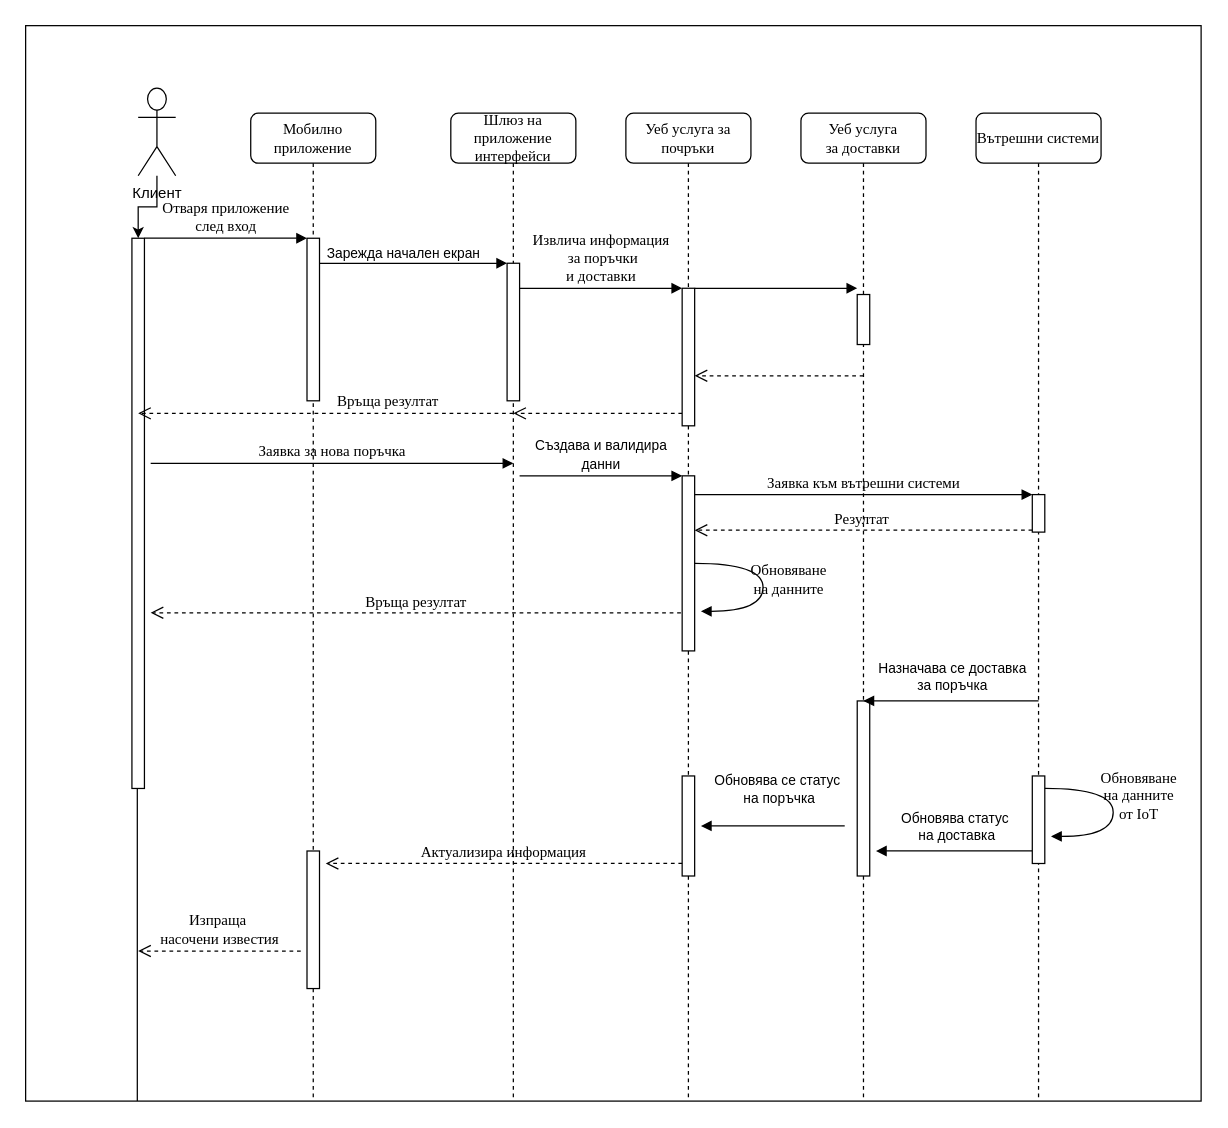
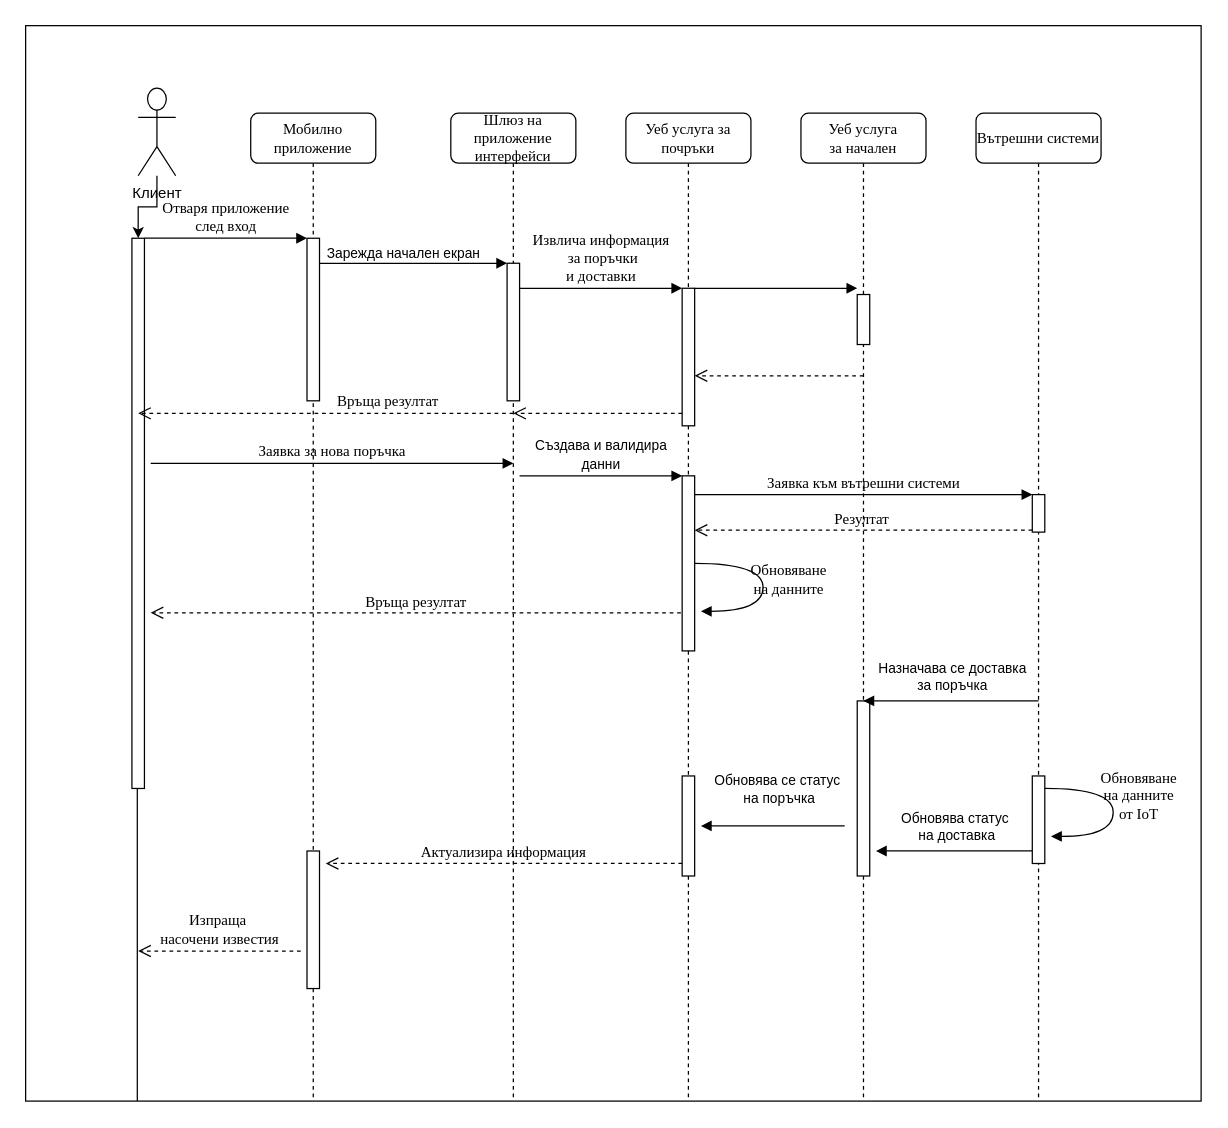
- <mxCell id="14" value="Уеб услуга&lt;div&gt;за&amp;nbsp;доставки&lt;/div&gt;" style="shape=umlLifeline;perimeter=lifelinePerimeter;whiteSpace=wrap;html=1;container=1;collapsible=0;recursiveResize=0;outlineConnect=0;rounded=1;shadow=0;comic=0;labelBackgroundColor=none;strokeWidth=1;fontFamily=Verdana;fontSize=12;align=center;" parent="1" vertex="1"><mxGeometry x="640" y="90" width="100" height="790" as="geometry" /></mxCell>
+ <mxCell id="14" value="Уеб услуга&lt;div&gt;за&amp;nbsp;начален&lt;/div&gt;" style="shape=umlLifeline;perimeter=lifelinePerimeter;whiteSpace=wrap;html=1;container=1;collapsible=0;recursiveResize=0;outlineConnect=0;rounded=1;shadow=0;comic=0;labelBackgroundColor=none;strokeWidth=1;fontFamily=Verdana;fontSize=12;align=center;" parent="1" vertex="1"><mxGeometry x="640" y="90" width="100" height="790" as="geometry" /></mxCell>
